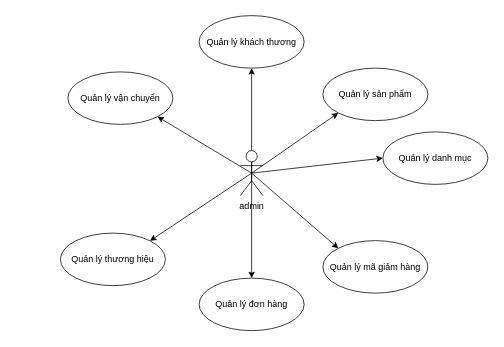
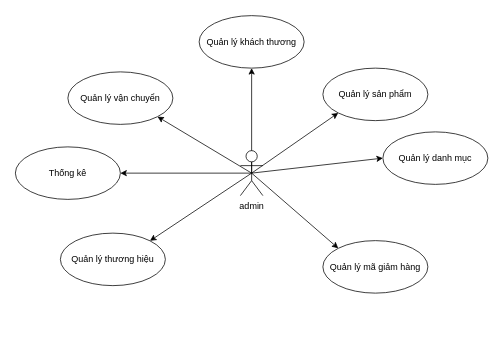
+ <mxCell id="17" value="Thống kê" style="ellipse;whiteSpace=wrap;html=1;" vertex="1" parent="1"><mxGeometry x="20" y="195" width="140" height="70" as="geometry" /></mxCell>
+ <mxCell id="7" style="rounded=0;orthogonalLoop=1;jettySize=auto;html=1;exitX=0.5;exitY=0.5;exitDx=0;exitDy=0;exitPerimeter=0;entryX=1;entryY=0.5;entryDx=0;entryDy=0;" edge="1" parent="1" source="10" target="17"><mxGeometry relative="1" as="geometry" /></mxCell>
- <mxCell id="4" style="rounded=0;orthogonalLoop=1;jettySize=auto;html=1;exitX=0.5;exitY=0.5;exitDx=0;exitDy=0;exitPerimeter=0;" edge="1" parent="1" source="10" target="18"><mxGeometry relative="1" as="geometry" /></mxCell>
- <mxCell id="18" value="Quản lý đơn hàng" style="ellipse;whiteSpace=wrap;html=1;" vertex="1" parent="1"><mxGeometry x="265" y="370" width="140" height="70" as="geometry" /></mxCell>
